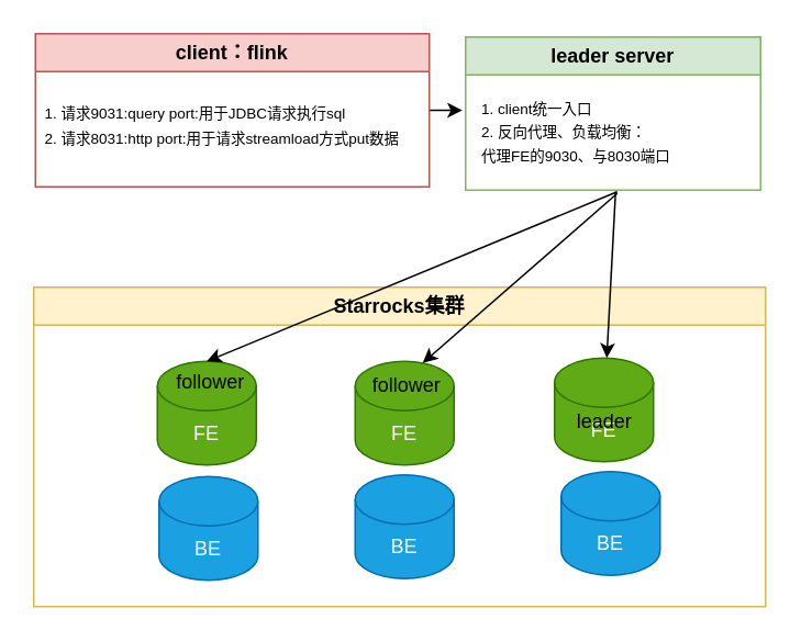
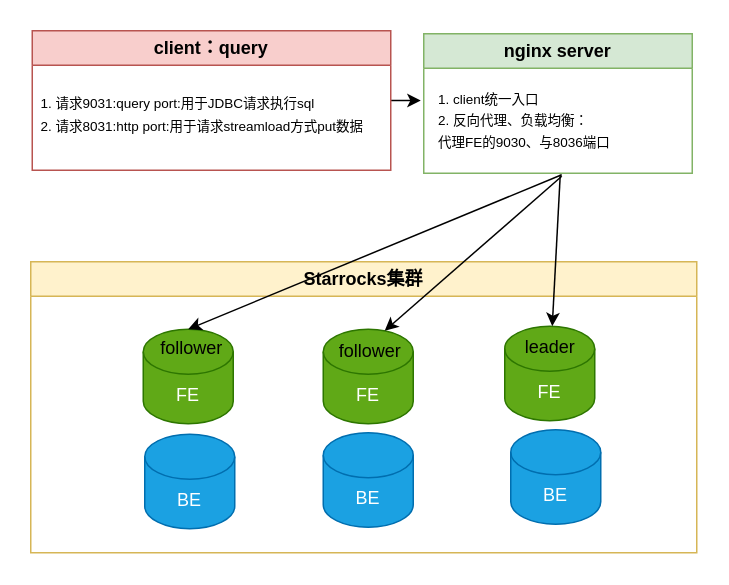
- <mxCell id="15" value="client：flink" style="swimlane;whiteSpace=wrap;html=1;fillColor=#f8cecc;strokeColor=#b85450;" parent="1" vertex="1"><mxGeometry x="21" y="20" width="239" height="93" as="geometry" /></mxCell>
+ <mxCell id="15" value="client：query" style="swimlane;whiteSpace=wrap;html=1;fillColor=#f8cecc;strokeColor=#b85450;" parent="1" vertex="1"><mxGeometry x="21" y="20" width="239" height="93" as="geometry" /></mxCell>
- <mxCell id="2" value="leader server" style="swimlane;whiteSpace=wrap;html=1;fillColor=#d5e8d4;strokeColor=#82b366;" parent="1" vertex="1"><mxGeometry x="282" y="22" width="179" height="93" as="geometry" /></mxCell>
+ <mxCell id="2" value="nginx server" style="swimlane;whiteSpace=wrap;html=1;fillColor=#d5e8d4;strokeColor=#82b366;" parent="1" vertex="1"><mxGeometry x="282" y="22" width="179" height="93" as="geometry" /></mxCell>
- <mxCell id="3" value="&lt;font style=&quot;font-size: 9px;&quot;&gt;1. client统一入口&lt;br&gt;2. 反向代理、负载均衡：&lt;br&gt;代理FE的9030、与8030端口&lt;/font&gt;" style="text;html=1;align=left;verticalAlign=middle;resizable=0;points=[];autosize=1;strokeColor=none;fillColor=none;" parent="2" vertex="1"><mxGeometry x="8" y="29" width="133" height="55" as="geometry" /></mxCell>
+ <mxCell id="3" value="&lt;font style=&quot;font-size: 9px;&quot;&gt;1. client统一入口&lt;br&gt;2. 反向代理、负载均衡：&lt;br&gt;代理FE的9030、与8036端口&lt;/font&gt;" style="text;html=1;align=left;verticalAlign=middle;resizable=0;points=[];autosize=1;strokeColor=none;fillColor=none;" parent="2" vertex="1"><mxGeometry x="8" y="29" width="133" height="55" as="geometry" /></mxCell>
- <mxCell id="13" value="leader" style="text;html=1;align=center;verticalAlign=middle;resizable=0;points=[];autosize=1;strokeColor=none;fillColor=none;" parent="4" vertex="1"><mxGeometry x="320" y="69" width="51" height="26" as="geometry" /></mxCell>
+ <mxCell id="13" value="leader" style="text;html=1;align=center;verticalAlign=middle;resizable=0;points=[];autosize=1;strokeColor=none;fillColor=none;" parent="4" vertex="1"><mxGeometry x="320" y="44" width="51" height="26" as="geometry" /></mxCell>
